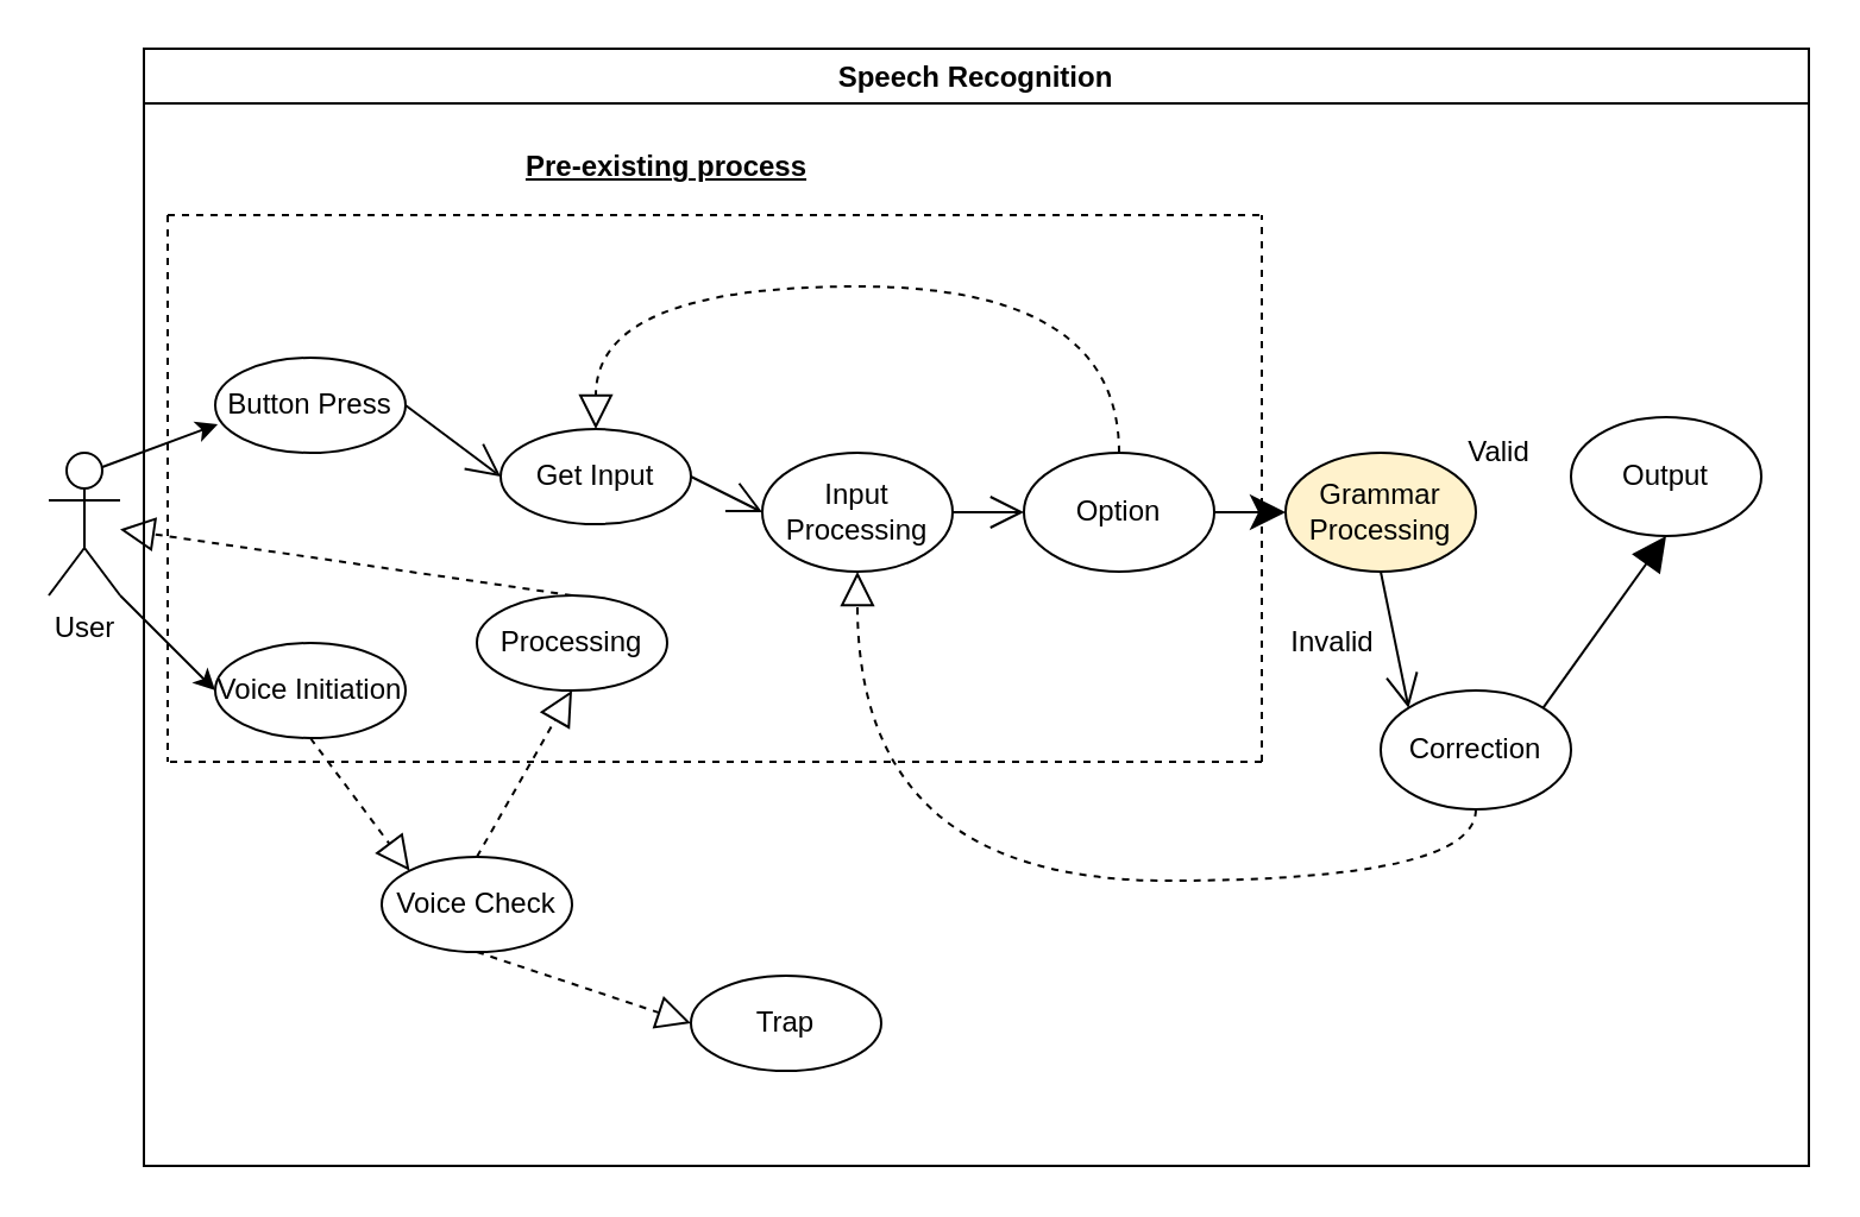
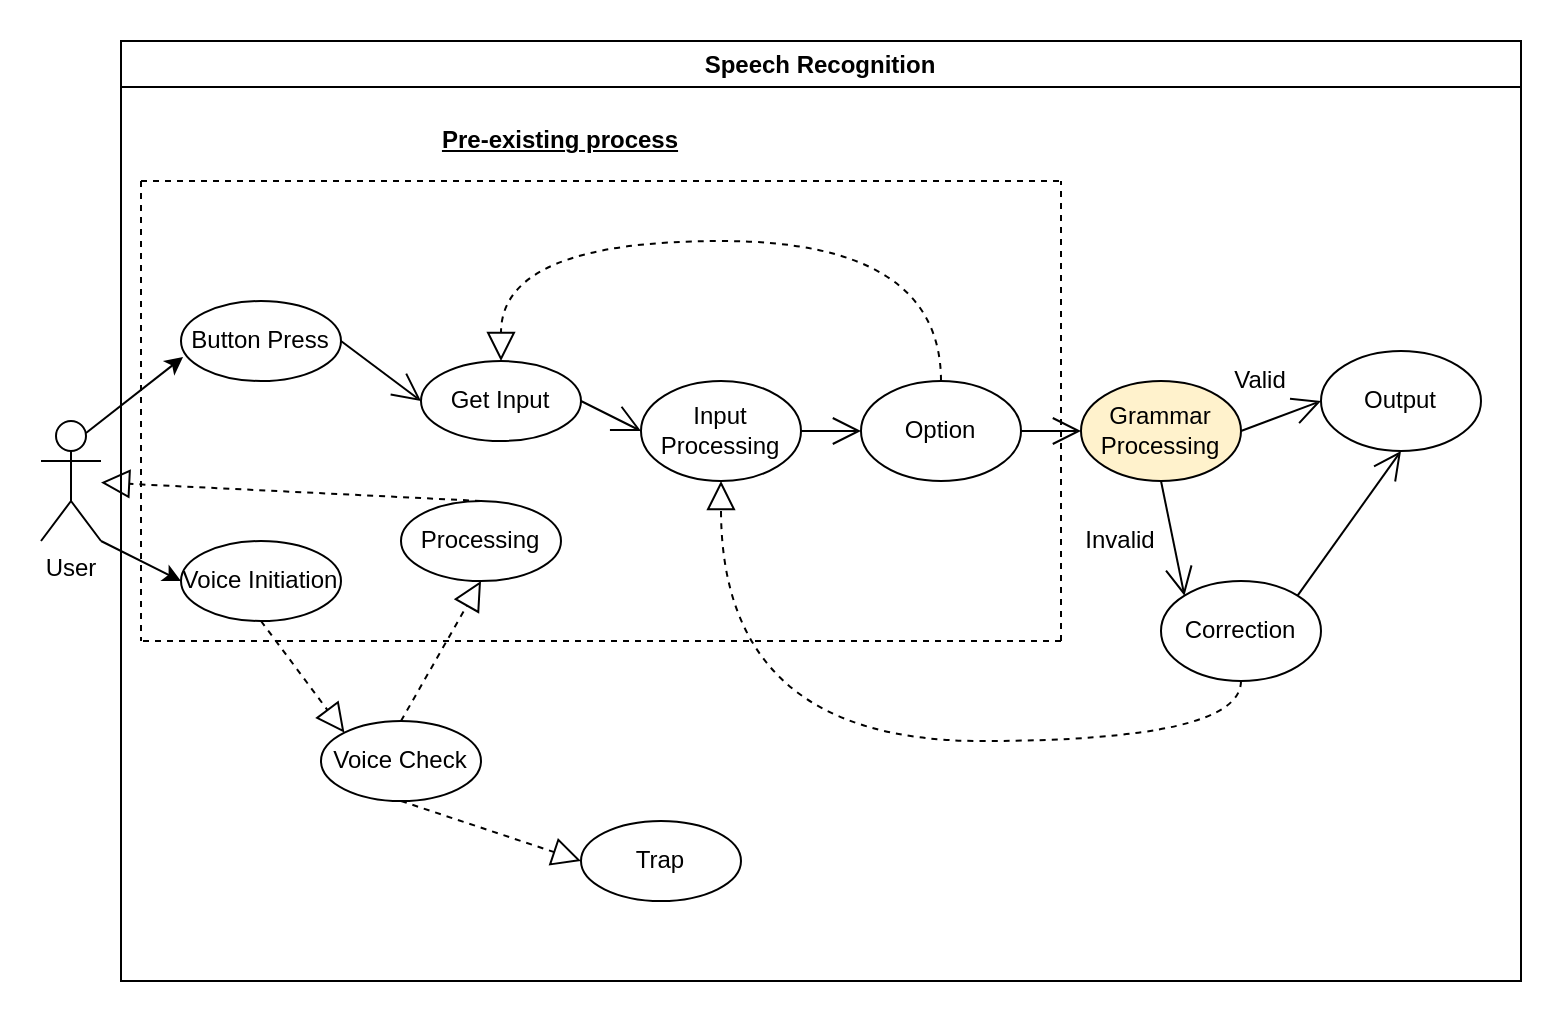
+ <mxCell id="19" value="" style="endArrow=open;endFill=1;endSize=12;html=1;exitX=1;exitY=0.5;exitDx=0;exitDy=0;entryX=0;entryY=0.5;entryDx=0;entryDy=0;" edge="1" parent="3" source="16" target="20"><mxGeometry width="160" relative="1" as="geometry"><mxPoint x="590" y="295" as="sourcePoint" /><mxPoint x="550" y="280" as="targetPoint" /></mxGeometry></mxCell>
- <mxCell id="15" value="" style="endArrow=classic;endFill=1;endSize=12;html=1;exitX=1;exitY=0.5;exitDx=0;exitDy=0;entryX=0;entryY=0.5;entryDx=0;entryDy=0;" edge="1" parent="3" source="9" target="16"><mxGeometry width="160" relative="1" as="geometry"><mxPoint x="480" y="295" as="sourcePoint" /><mxPoint x="500" y="195" as="targetPoint" /></mxGeometry></mxCell>
+ <mxCell id="15" value="" style="endArrow=open;endFill=1;endSize=12;html=1;exitX=1;exitY=0.5;exitDx=0;exitDy=0;entryX=0;entryY=0.5;entryDx=0;entryDy=0;" edge="1" parent="3" source="9" target="16"><mxGeometry width="160" relative="1" as="geometry"><mxPoint x="480" y="295" as="sourcePoint" /><mxPoint x="500" y="195" as="targetPoint" /></mxGeometry></mxCell>
- <mxCell id="2" value="User" style="shape=umlActor;verticalLabelPosition=bottom;verticalAlign=top;html=1;outlineConnect=0;" vertex="1" parent="1"><mxGeometry x="20" y="190" width="30" height="60" as="geometry" /></mxCell>
+ <mxCell id="2" value="User" style="shape=umlActor;verticalLabelPosition=bottom;verticalAlign=top;html=1;outlineConnect=0;" vertex="1" parent="1"><mxGeometry x="20" y="210" width="30" height="60" as="geometry" /></mxCell>
- <mxCell id="21" value="" style="endArrow=block;endFill=1;endSize=12;html=1;exitX=1;exitY=0;exitDx=0;exitDy=0;entryX=0.5;entryY=1;entryDx=0;entryDy=0;" edge="1" parent="3" source="17" target="20"><mxGeometry width="160" relative="1" as="geometry"><mxPoint x="660" y="320" as="sourcePoint" /><mxPoint x="671.716" y="377.322" as="targetPoint" /></mxGeometry></mxCell>
+ <mxCell id="21" value="" style="endArrow=open;endFill=1;endSize=12;html=1;exitX=1;exitY=0;exitDx=0;exitDy=0;entryX=0.5;entryY=1;entryDx=0;entryDy=0;" edge="1" parent="3" source="17" target="20"><mxGeometry width="160" relative="1" as="geometry"><mxPoint x="660" y="320" as="sourcePoint" /><mxPoint x="671.716" y="377.322" as="targetPoint" /></mxGeometry></mxCell>
